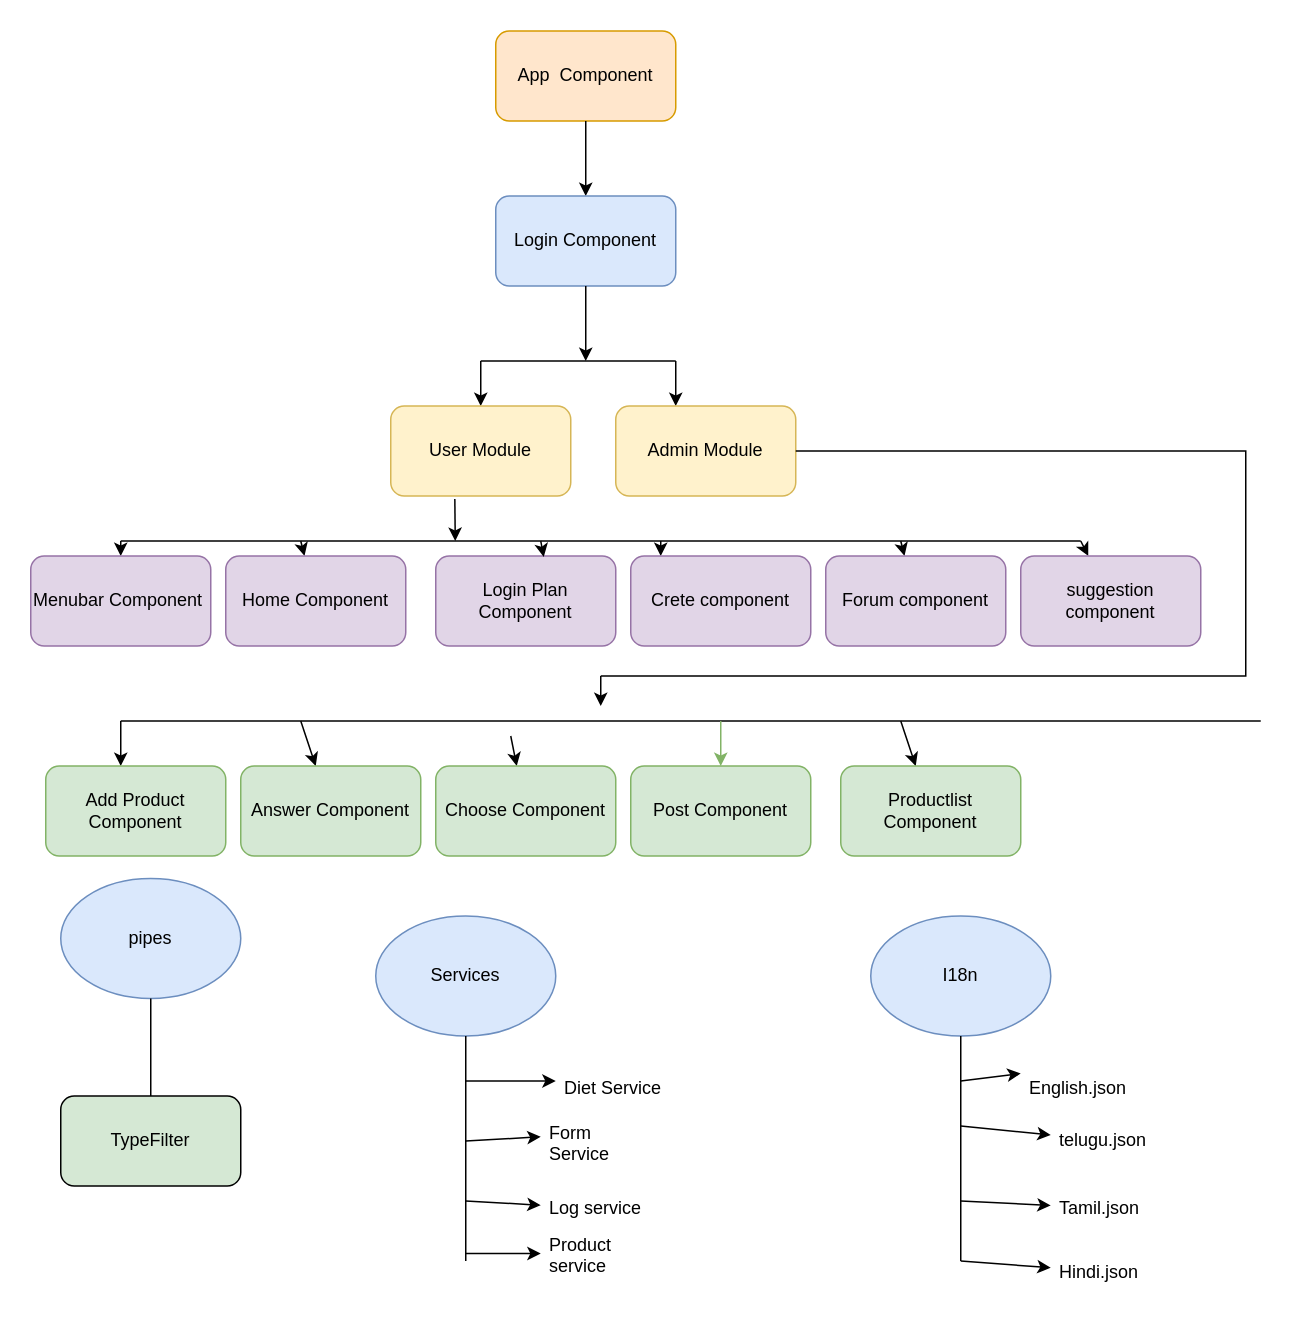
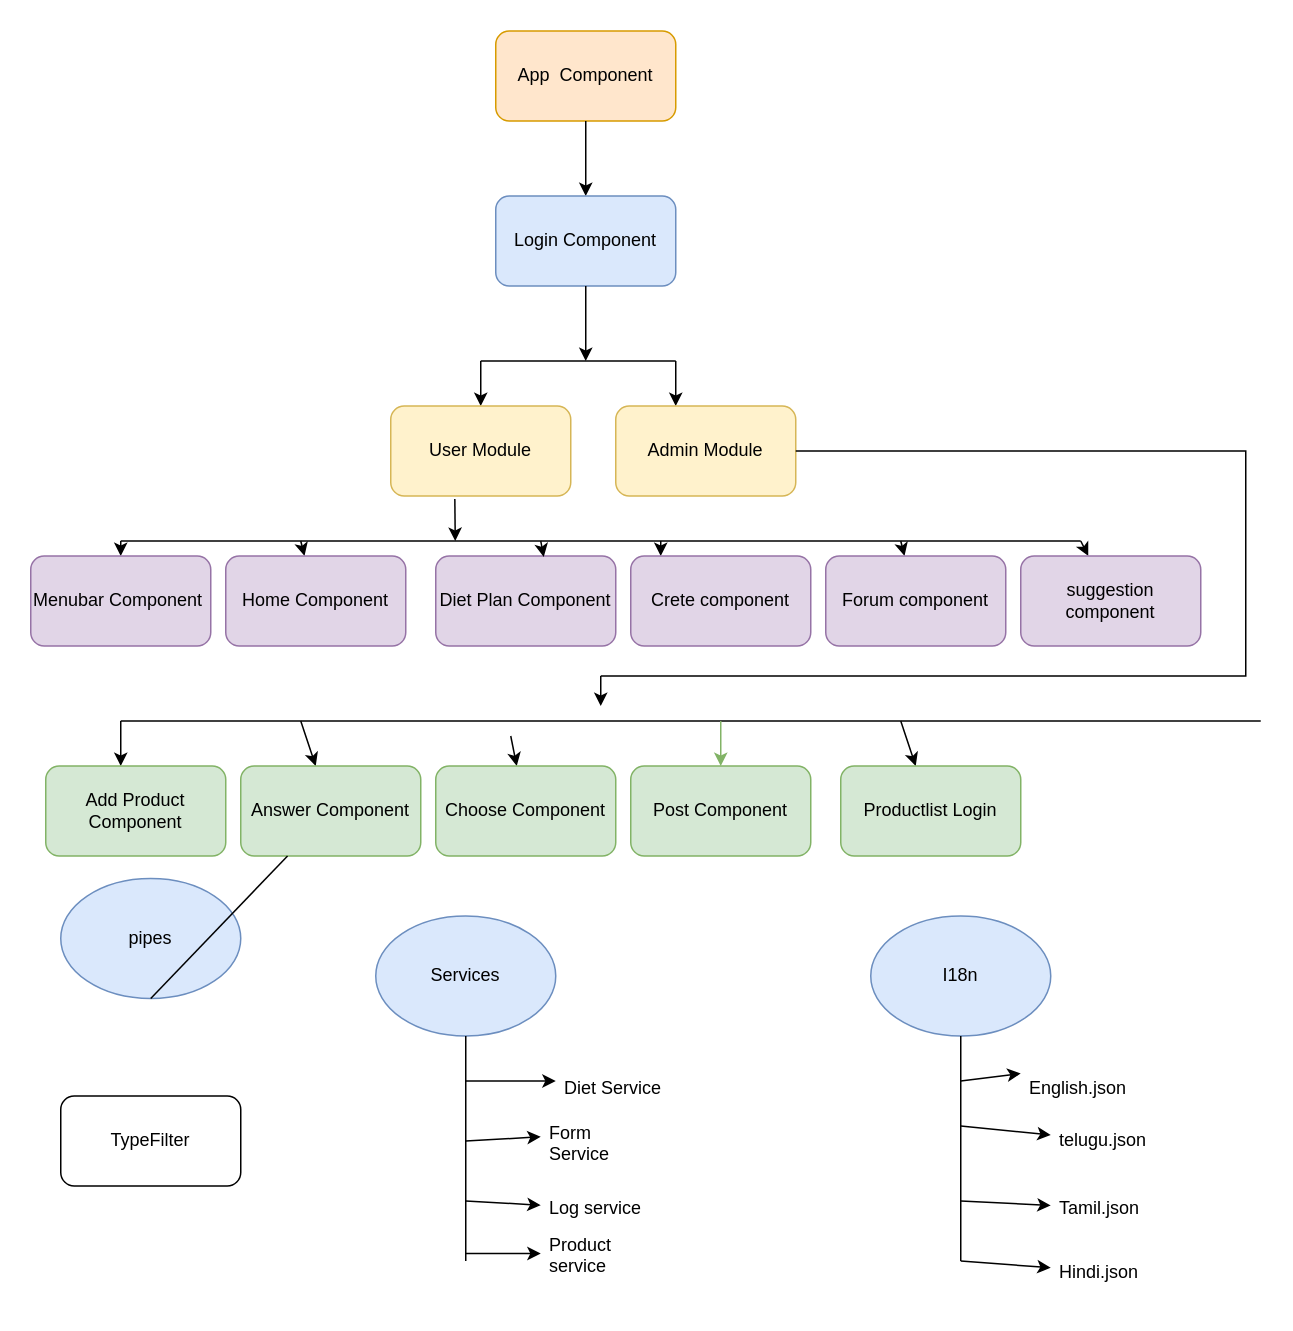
- <mxCell id="17" value="Login Plan Component" style="rounded=1;whiteSpace=wrap;html=1;fillColor=#e1d5e7;strokeColor=#9673a6;" vertex="1" parent="1"><mxGeometry x="290" y="370" width="120" height="60" as="geometry" /></mxCell>
+ <mxCell id="17" value="Diet Plan Component" style="rounded=1;whiteSpace=wrap;html=1;fillColor=#e1d5e7;strokeColor=#9673a6;" vertex="1" parent="1"><mxGeometry x="290" y="370" width="120" height="60" as="geometry" /></mxCell>
- <mxCell id="37" value="Productlist Component" style="rounded=1;whiteSpace=wrap;html=1;fillColor=#d5e8d4;strokeColor=#82b366;" vertex="1" parent="1"><mxGeometry x="560" y="510" width="120" height="60" as="geometry" /></mxCell>
+ <mxCell id="37" value="Productlist Login" style="rounded=1;whiteSpace=wrap;html=1;fillColor=#d5e8d4;strokeColor=#82b366;" vertex="1" parent="1"><mxGeometry x="560" y="510" width="120" height="60" as="geometry" /></mxCell>
- <mxCell id="39" value="" style="endArrow=none;html=1;rounded=0;exitX=0.5;exitY=1;exitDx=0;exitDy=0;" edge="1" parent="1" source="38" target="40"><mxGeometry width="50" height="50" relative="1" as="geometry"><mxPoint x="590" y="570" as="sourcePoint" /><mxPoint x="100" y="760" as="targetPoint" /></mxGeometry></mxCell>
+ <mxCell id="39" value="" style="endArrow=none;html=1;rounded=0;exitX=0.5;exitY=1;exitDx=0;exitDy=0;" edge="1" parent="1" source="38" target="31"><mxGeometry width="50" height="50" relative="1" as="geometry"><mxPoint x="590" y="570" as="sourcePoint" /><mxPoint x="100" y="760" as="targetPoint" /></mxGeometry></mxCell>
- <mxCell id="40" value="TypeFilter" style="rounded=1;whiteSpace=wrap;html=1;fillColor=#d5e8d4;" vertex="1" parent="1"><mxGeometry x="40" y="730" width="120" height="60" as="geometry" /></mxCell>
+ <mxCell id="40" value="TypeFilter" style="rounded=1;whiteSpace=wrap;html=1;" vertex="1" parent="1"><mxGeometry x="40" y="730" width="120" height="60" as="geometry" /></mxCell>
